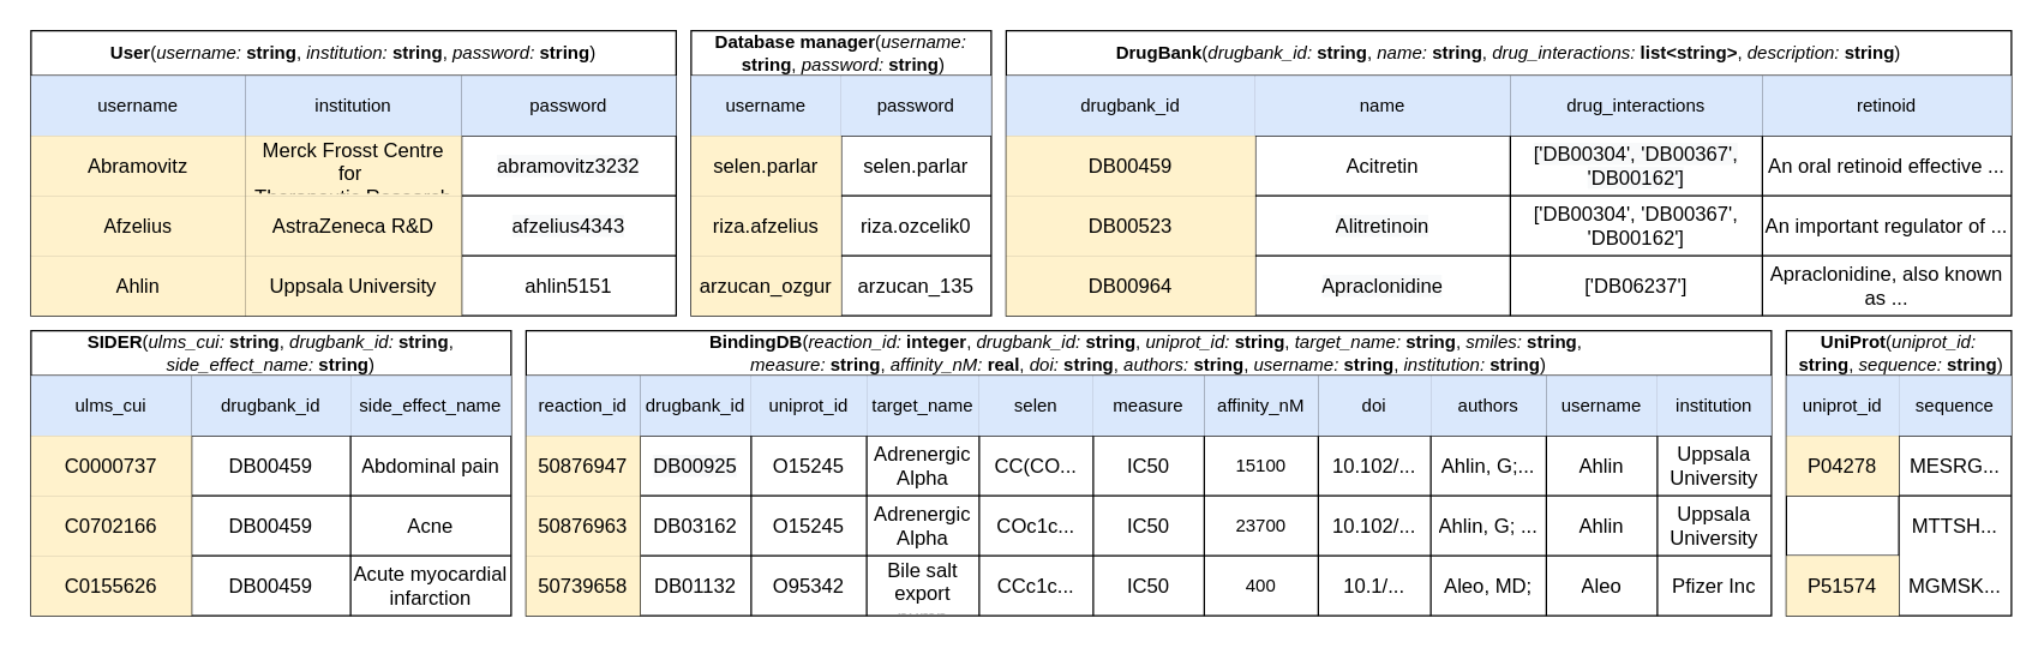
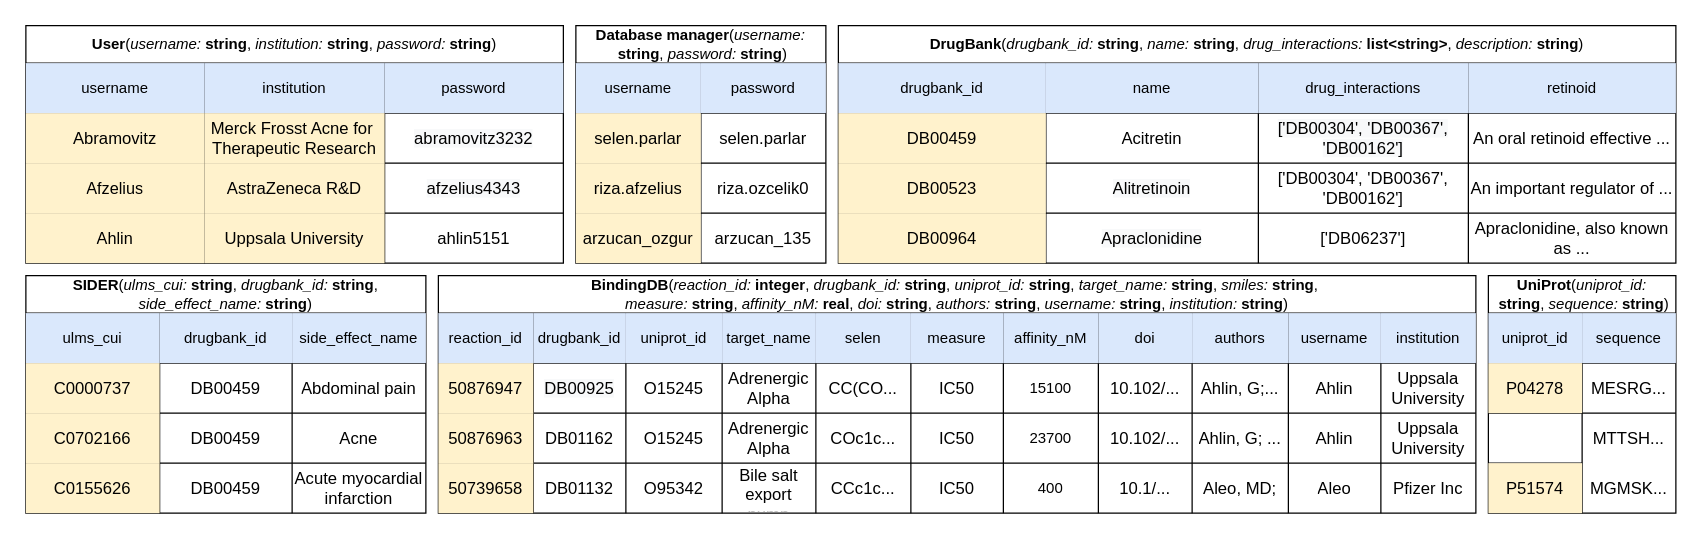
- <mxCell id="9" value="&lt;span style=&quot;font-family: &amp;#34;arial&amp;#34; ; font-size: 10pt ; text-align: left&quot;&gt;Merck Frosst Centre for&lt;/span&gt;&lt;span style=&quot;font-family: &amp;#34;arial&amp;#34; ; font-size: 10pt ; text-align: left&quot;&gt;&amp;nbsp;&lt;br&gt;&lt;/span&gt;&lt;span style=&quot;font-family: &amp;#34;arial&amp;#34; ; font-size: 10pt ; text-align: left&quot;&gt;Therapeutic Research&lt;/span&gt;" style="shape=partialRectangle;html=1;whiteSpace=wrap;connectable=0;fillColor=#fff2cc;top=0;left=0;bottom=0;right=0;overflow=hidden;strokeColor=#d6b656;" vertex="1" parent="7"><mxGeometry x="143" width="144" height="40" as="geometry" /></mxCell>
+ <mxCell id="9" value="&lt;span style=&quot;font-family: &amp;#34;arial&amp;#34; ; font-size: 10pt ; text-align: left&quot;&gt;Merck Frosst Acne for&lt;/span&gt;&lt;span style=&quot;font-family: &amp;#34;arial&amp;#34; ; font-size: 10pt ; text-align: left&quot;&gt;&amp;nbsp;&lt;br&gt;&lt;/span&gt;&lt;span style=&quot;font-family: &amp;#34;arial&amp;#34; ; font-size: 10pt ; text-align: left&quot;&gt;Therapeutic Research&lt;/span&gt;" style="shape=partialRectangle;html=1;whiteSpace=wrap;connectable=0;fillColor=#fff2cc;top=0;left=0;bottom=0;right=0;overflow=hidden;strokeColor=#d6b656;" vertex="1" parent="7"><mxGeometry x="143" width="144" height="40" as="geometry" /></mxCell>
- <mxCell id="97" value="&lt;span style=&quot;font-family: &amp;#34;arial&amp;#34; ; font-size: 13.333px ; text-align: left&quot;&gt;DB03162&lt;/span&gt;" style="shape=partialRectangle;html=1;whiteSpace=wrap;connectable=0;fillColor=none;top=0;left=0;bottom=0;right=0;overflow=hidden;" vertex="1" parent="95"><mxGeometry x="76" width="74" height="40" as="geometry" /></mxCell>
+ <mxCell id="97" value="&lt;span style=&quot;font-family: &amp;#34;arial&amp;#34; ; font-size: 13.333px ; text-align: left&quot;&gt;DB01162&lt;/span&gt;" style="shape=partialRectangle;html=1;whiteSpace=wrap;connectable=0;fillColor=none;top=0;left=0;bottom=0;right=0;overflow=hidden;" vertex="1" parent="95"><mxGeometry x="76" width="74" height="40" as="geometry" /></mxCell>
